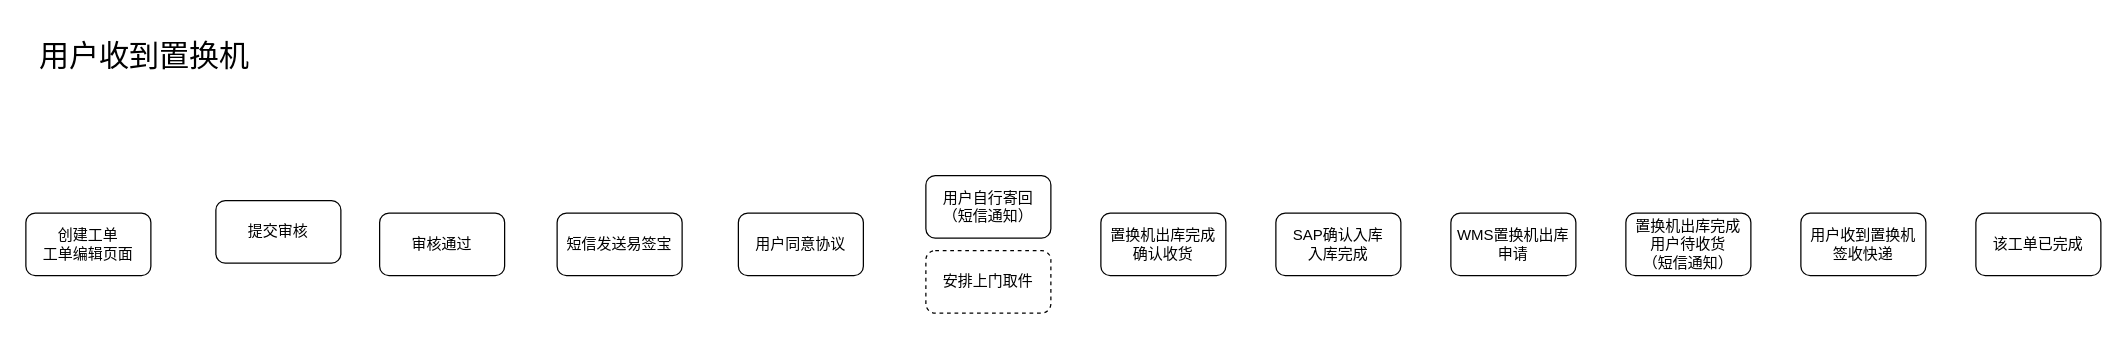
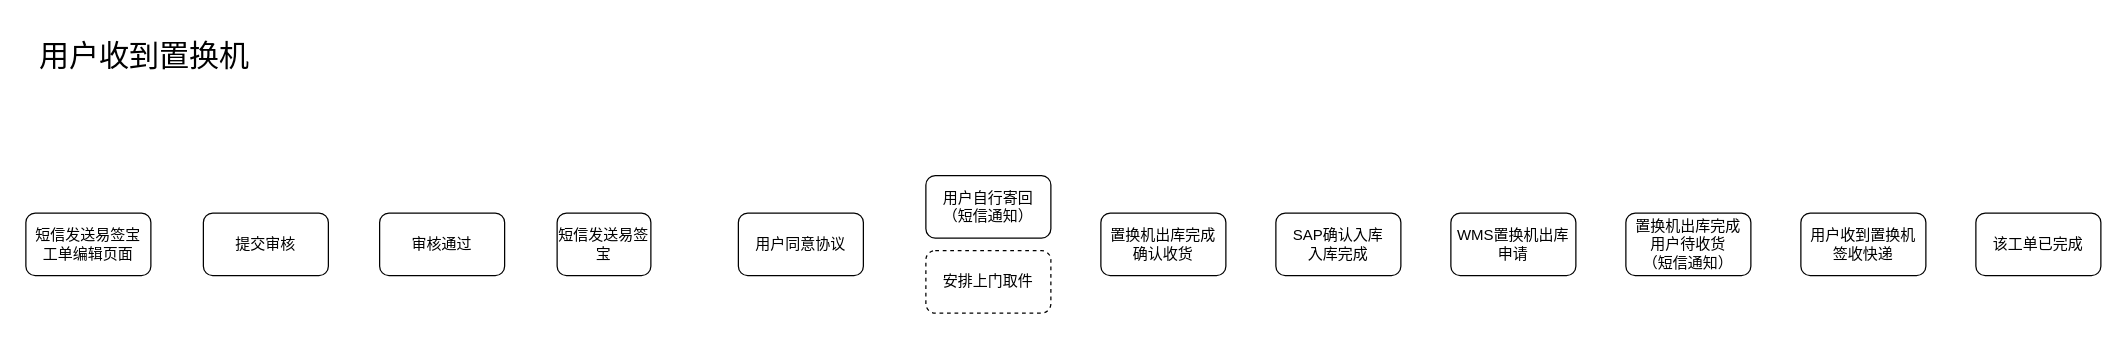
- <mxCell id="4" value="提交审核" style="rounded=1;whiteSpace=wrap;html=1;" vertex="1" parent="1"><mxGeometry x="172" y="160" width="100" height="50" as="geometry" /></mxCell>
+ <mxCell id="4" value="提交审核" style="rounded=1;whiteSpace=wrap;html=1;" vertex="1" parent="1"><mxGeometry x="162" y="170" width="100" height="50" as="geometry" /></mxCell>
- <mxCell id="3" value="创建工单&lt;br&gt;工单编辑页面" style="rounded=1;whiteSpace=wrap;html=1;" vertex="1" parent="1"><mxGeometry x="20" y="170" width="100" height="50" as="geometry" /></mxCell>
+ <mxCell id="3" value="短信发送易签宝&lt;br&gt;工单编辑页面" style="rounded=1;whiteSpace=wrap;html=1;" vertex="1" parent="1"><mxGeometry x="20" y="170" width="100" height="50" as="geometry" /></mxCell>
- <mxCell id="6" value="短信发送易签宝" style="rounded=1;whiteSpace=wrap;html=1;" vertex="1" parent="1"><mxGeometry x="445" y="170" width="100" height="50" as="geometry" /></mxCell>
+ <mxCell id="6" value="短信发送易签宝" style="rounded=1;whiteSpace=wrap;html=1;" vertex="1" parent="1"><mxGeometry x="445" y="170" width="75" height="50" as="geometry" /></mxCell>
